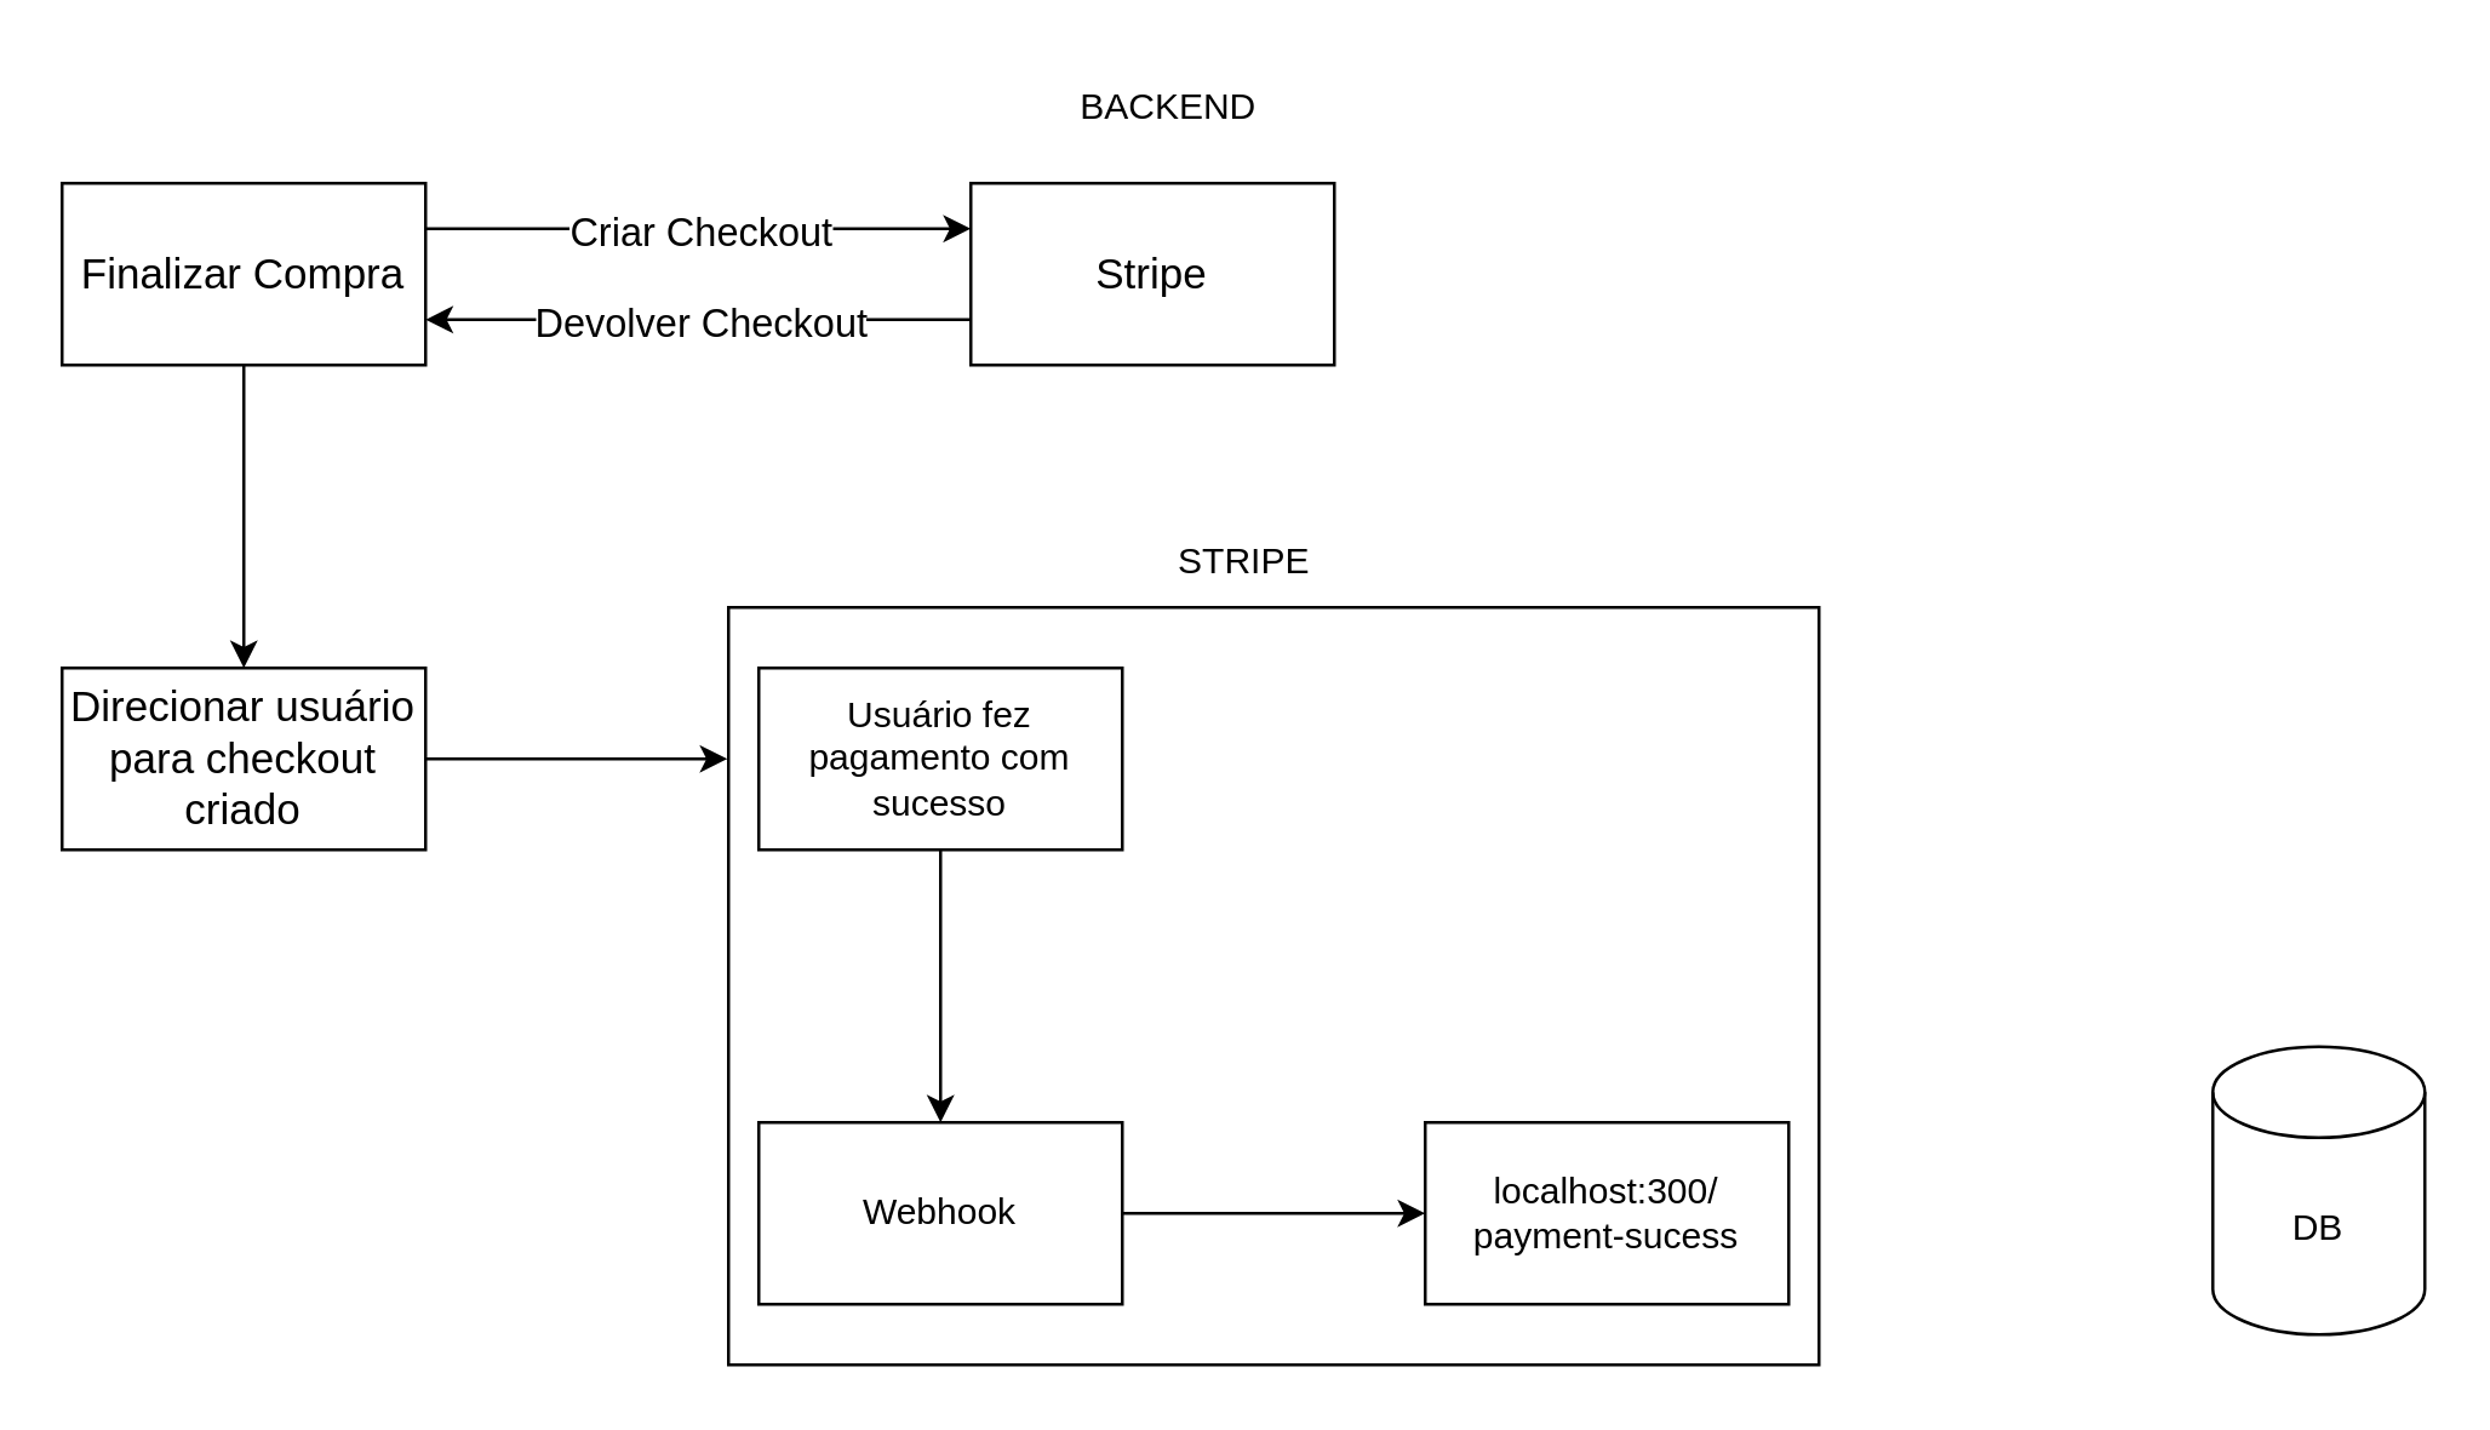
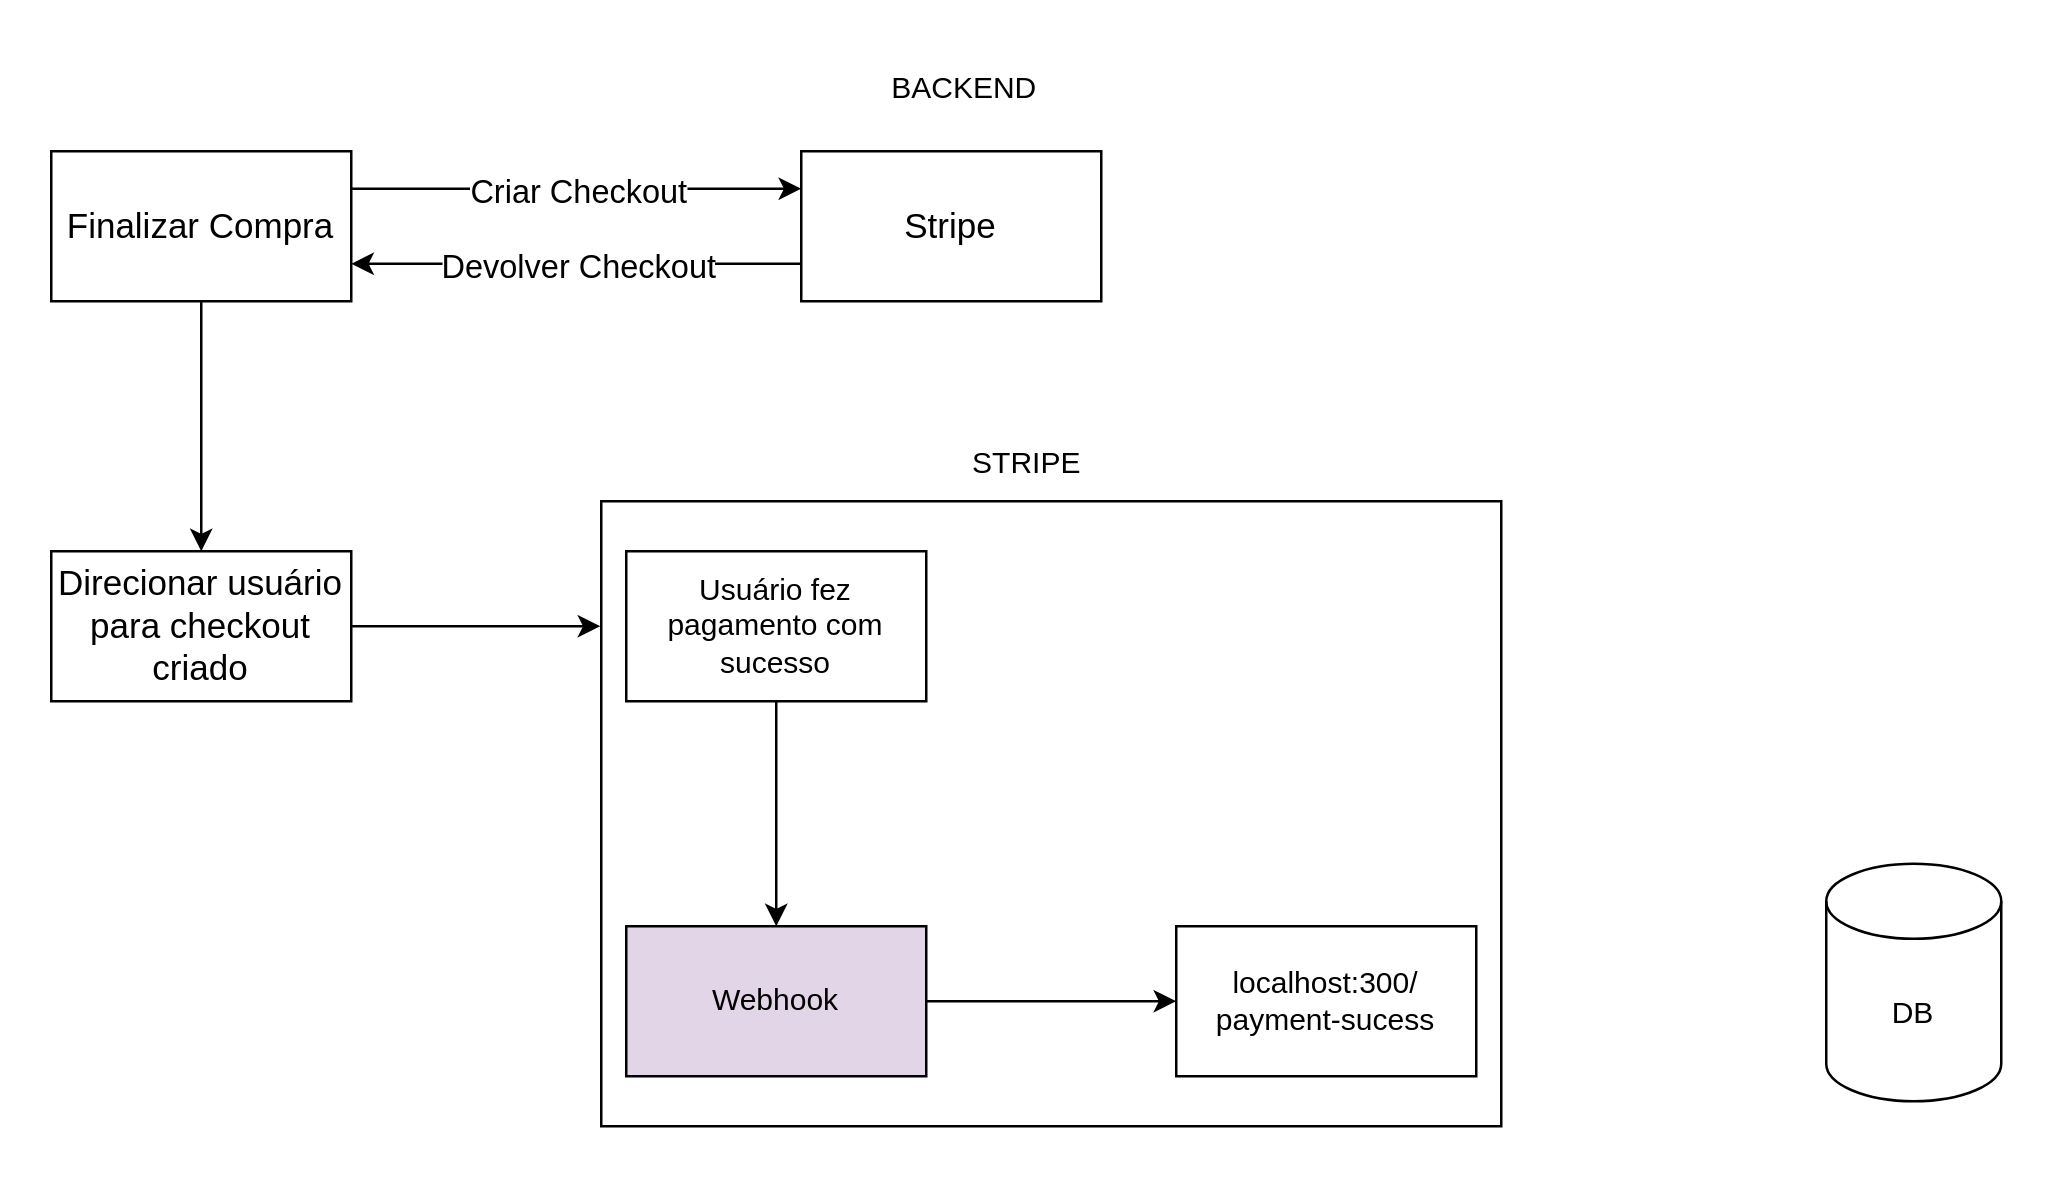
- <mxCell id="16" value="Webhook" style="rounded=0;whiteSpace=wrap;html=1;" parent="1" vertex="1"><mxGeometry x="250" y="370" width="120" height="60" as="geometry" /></mxCell>
+ <mxCell id="16" value="Webhook" style="rounded=0;whiteSpace=wrap;html=1;fillColor=#e1d5e7;" parent="1" vertex="1"><mxGeometry x="250" y="370" width="120" height="60" as="geometry" /></mxCell>
